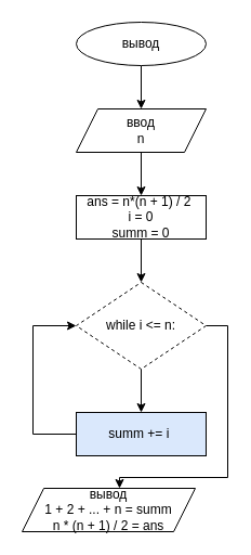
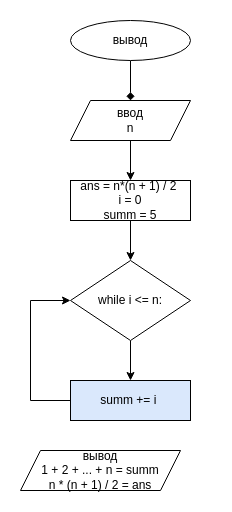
- <mxCell id="2" style="edgeStyle=orthogonalEdgeStyle;rounded=0;orthogonalLoop=1;jettySize=auto;html=1;exitX=0.5;exitY=1;exitDx=0;exitDy=0;" edge="1" parent="1" source="3" target="5"><mxGeometry relative="1" as="geometry" /></mxCell>
+ <mxCell id="2" style="edgeStyle=orthogonalEdgeStyle;rounded=0;orthogonalLoop=1;jettySize=auto;html=1;exitX=0.5;exitY=1;exitDx=0;exitDy=0;endArrow=diamond;" edge="1" parent="1" source="3" target="5"><mxGeometry relative="1" as="geometry" /></mxCell>
- <mxCell id="7" value="ans = n*(n + 1) / 2&amp;nbsp;&lt;br&gt;i = 0&lt;br&gt;summ = 0" style="rounded=0;whiteSpace=wrap;html=1;" vertex="1" parent="1"><mxGeometry x="70" y="180" width="120" height="40" as="geometry" /></mxCell>
+ <mxCell id="7" value="ans = n*(n + 1) / 2&amp;nbsp;&lt;br&gt;i = 0&lt;br&gt;summ = 5" style="rounded=0;whiteSpace=wrap;html=1;" vertex="1" parent="1"><mxGeometry x="70" y="180" width="120" height="40" as="geometry" /></mxCell>
- <mxCell id="10" value="while i &amp;lt;= n:" style="rhombus;whiteSpace=wrap;html=1;dashed=1;" vertex="1" parent="1"><mxGeometry x="70" y="260" width="120" height="80" as="geometry" /></mxCell>
+ <mxCell id="10" value="while i &amp;lt;= n:" style="rhombus;whiteSpace=wrap;html=1;" vertex="1" parent="1"><mxGeometry x="70" y="260" width="120" height="80" as="geometry" /></mxCell>
- <mxCell id="9" style="edgeStyle=orthogonalEdgeStyle;rounded=0;orthogonalLoop=1;jettySize=auto;html=1;exitX=1;exitY=0.5;exitDx=0;exitDy=0;" edge="1" parent="1" source="10" target="13"><mxGeometry relative="1" as="geometry"><mxPoint x="110" y="500" as="targetPoint" /><Array as="points"><mxPoint x="210" y="300" /><mxPoint x="210" y="440" /><mxPoint x="110" y="440" /></Array></mxGeometry></mxCell>
